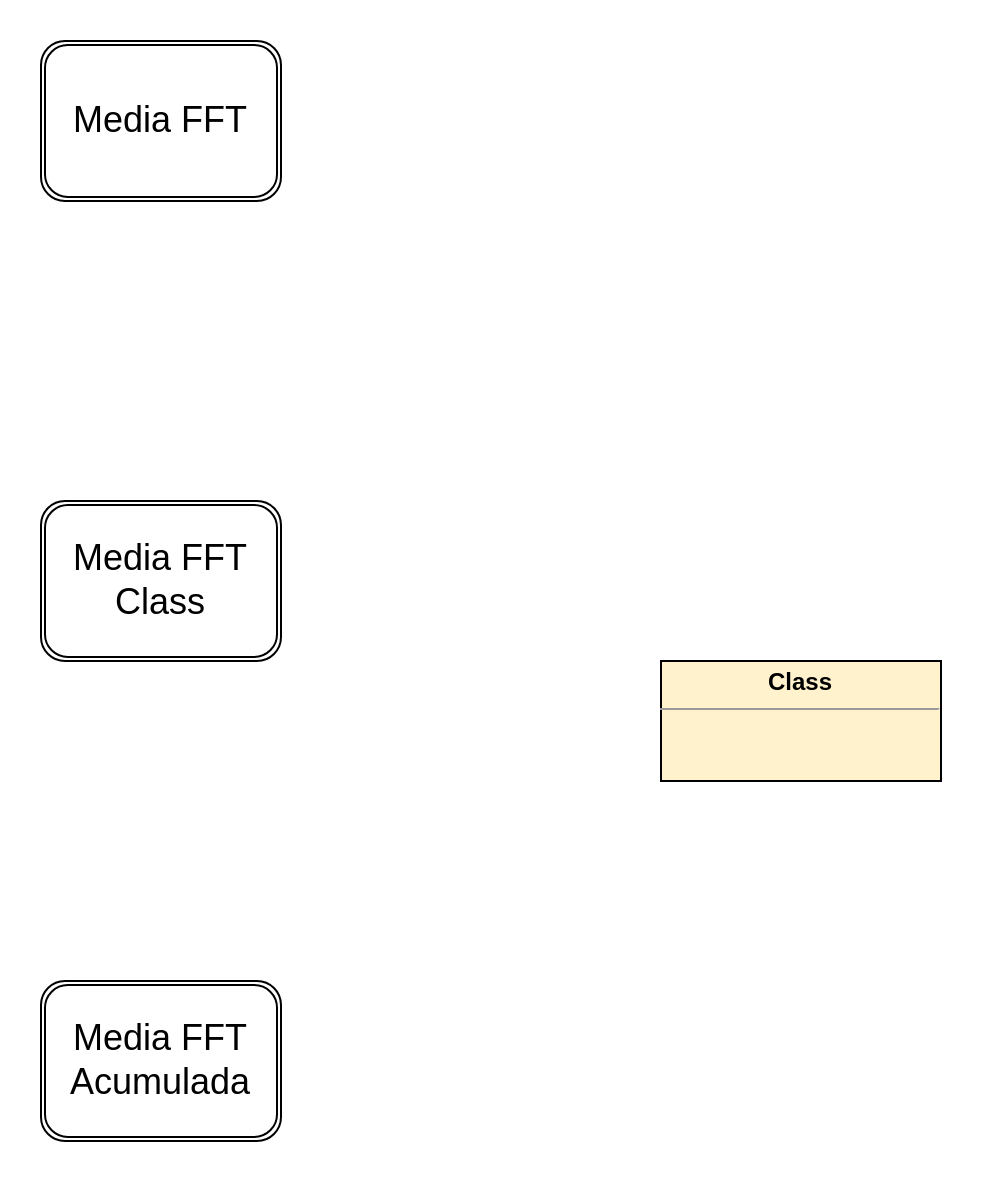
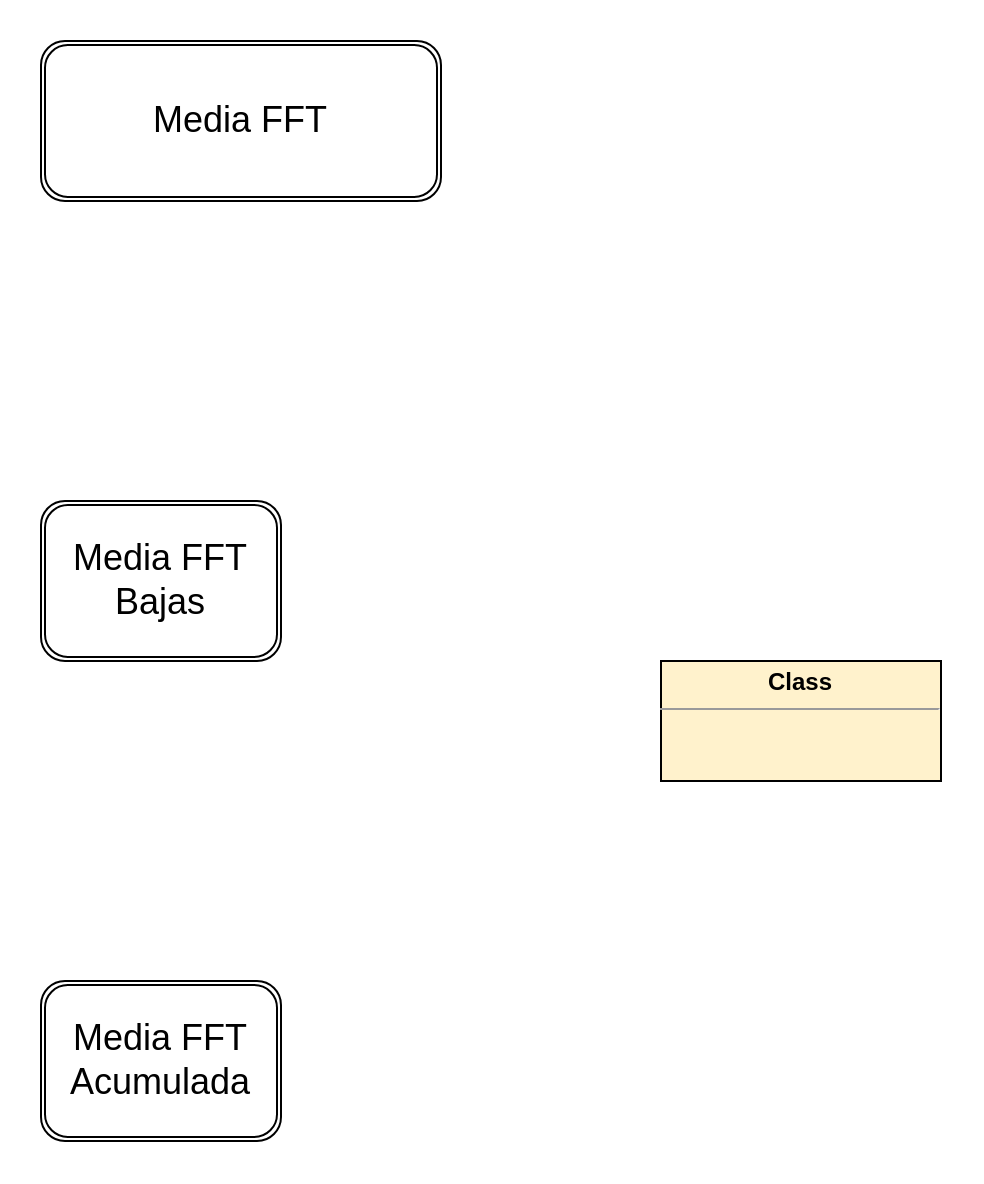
- <mxCell id="2" value="&lt;font style=&quot;font-size: 18px&quot;&gt;Media FFT&lt;/font&gt;" style="shape=ext;rounded=1;html=1;whiteSpace=wrap;double=1;" vertex="1" parent="1"><mxGeometry x="20" y="20" width="120" height="80" as="geometry" /></mxCell>
+ <mxCell id="2" value="&lt;font style=&quot;font-size: 18px&quot;&gt;Media FFT&lt;/font&gt;" style="shape=ext;rounded=1;html=1;whiteSpace=wrap;double=1;" vertex="1" parent="1"><mxGeometry x="20" y="20" width="200" height="80" as="geometry" /></mxCell>
- <mxCell id="3" value="&lt;font style=&quot;font-size: 18px&quot;&gt;Media FFT Class&lt;/font&gt;" style="shape=ext;rounded=1;html=1;whiteSpace=wrap;double=1;" vertex="1" parent="1"><mxGeometry x="20" y="250" width="120" height="80" as="geometry" /></mxCell>
+ <mxCell id="3" value="&lt;font style=&quot;font-size: 18px&quot;&gt;Media FFT Bajas&lt;/font&gt;" style="shape=ext;rounded=1;html=1;whiteSpace=wrap;double=1;" vertex="1" parent="1"><mxGeometry x="20" y="250" width="120" height="80" as="geometry" /></mxCell>
